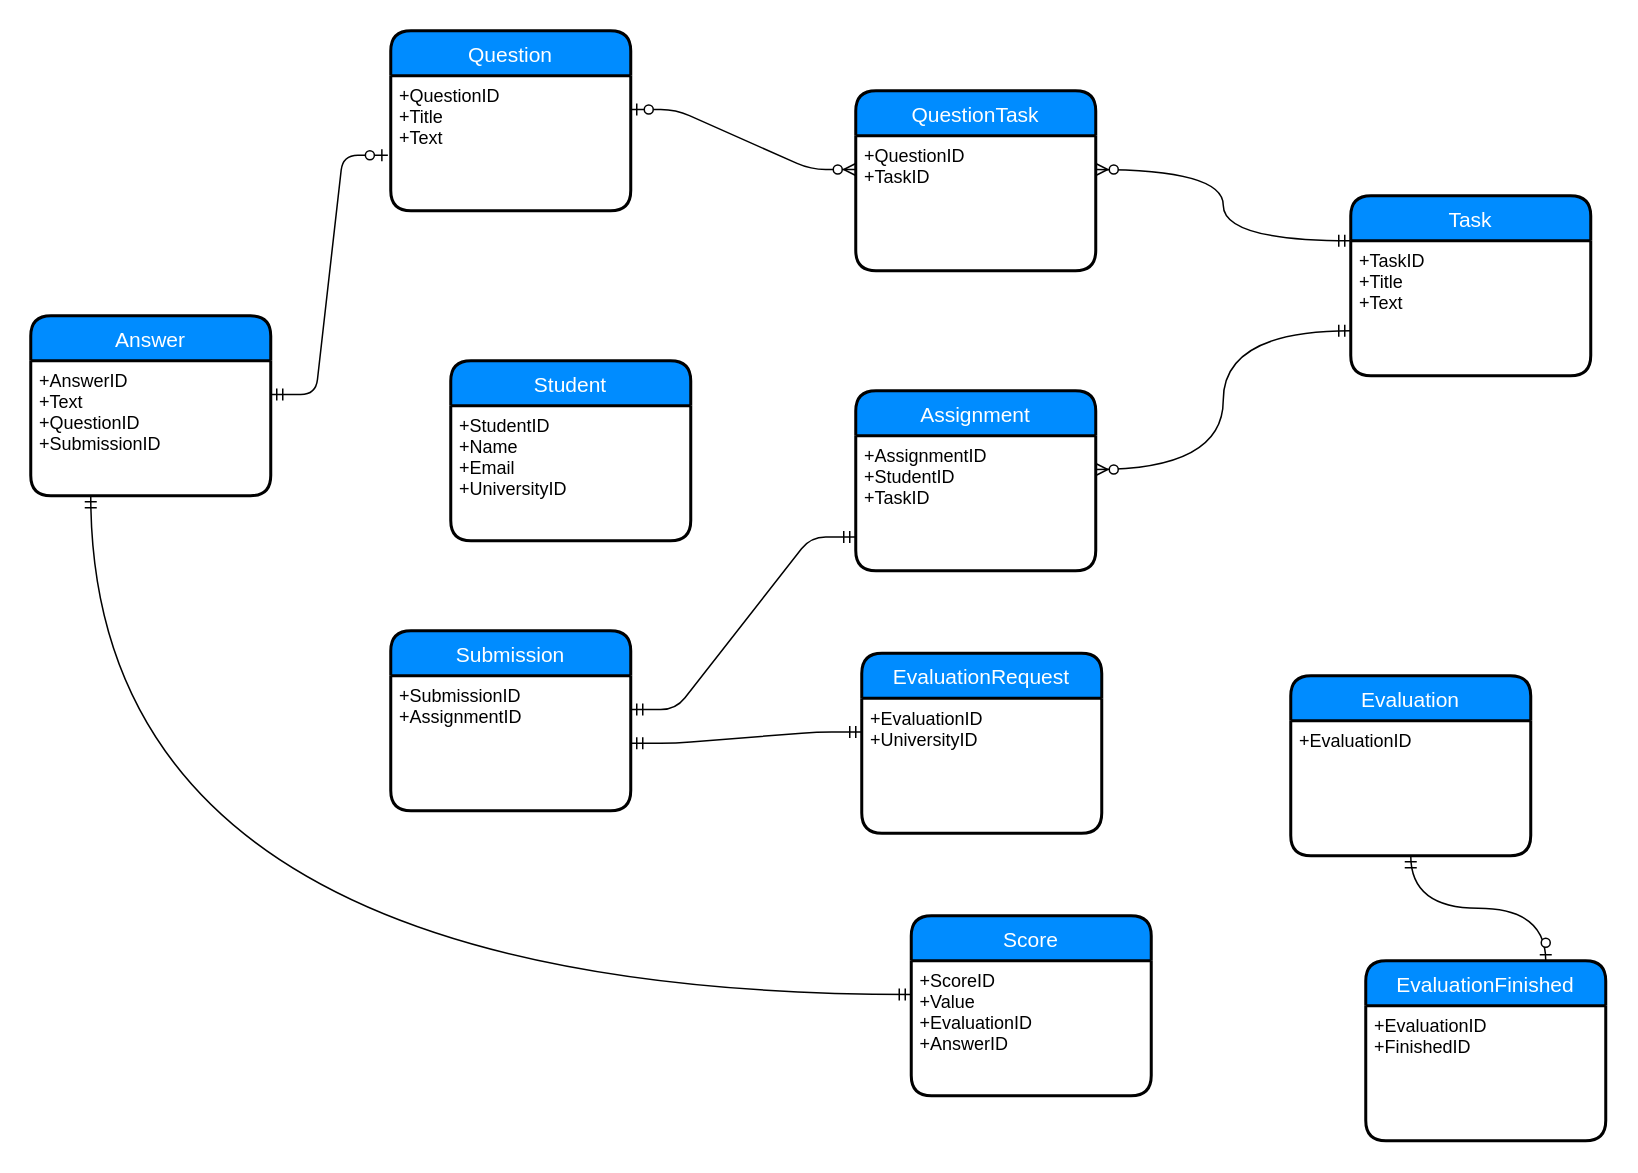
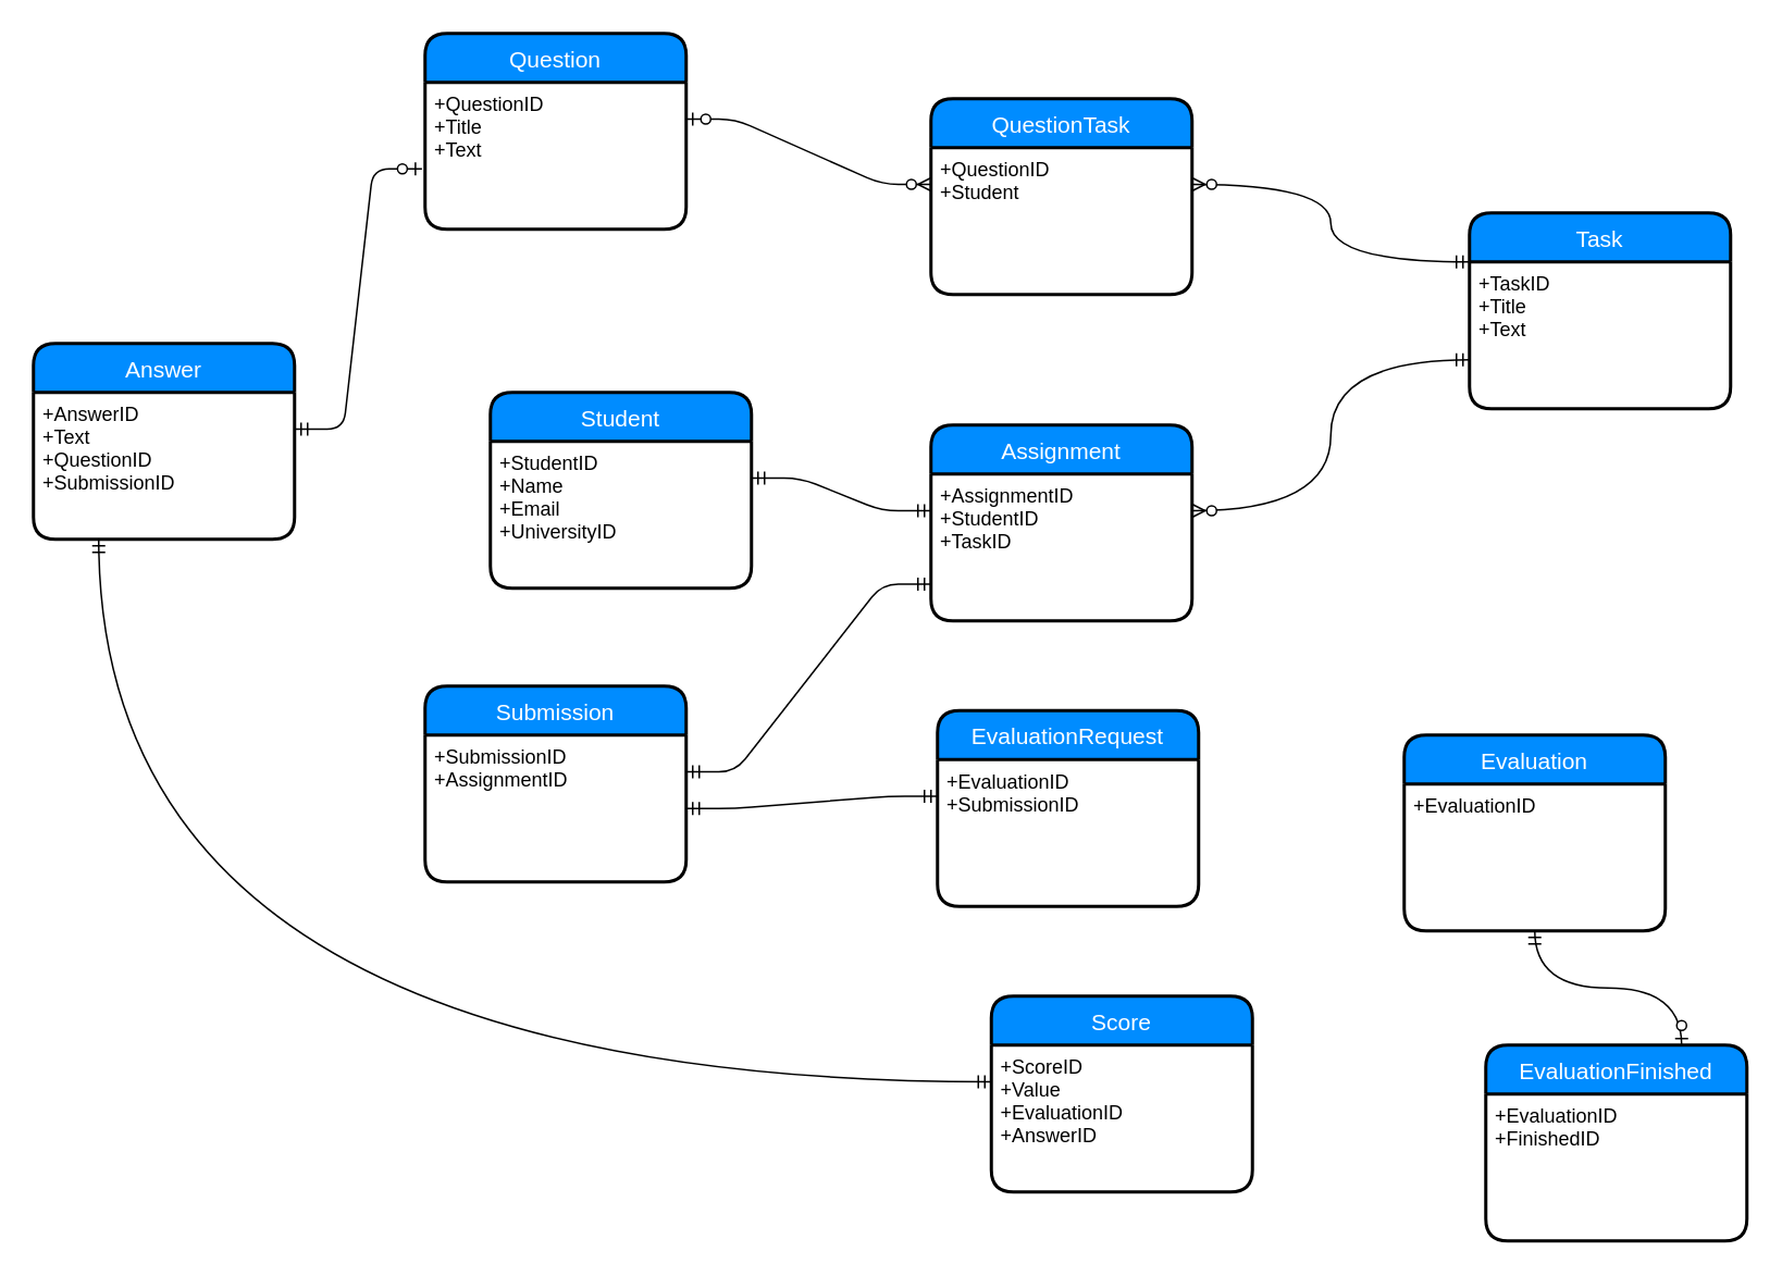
- <mxCell id="19" value="+QuestionID&#10;+TaskID" style="align=left;strokeColor=none;fillColor=none;spacingLeft=4;fontSize=12;verticalAlign=top;resizable=0;rotatable=0;part=1;" vertex="1" parent="18"><mxGeometry y="30" width="160" height="90" as="geometry" /></mxCell>
+ <mxCell id="19" value="+QuestionID&#10;+Student" style="align=left;strokeColor=none;fillColor=none;spacingLeft=4;fontSize=12;verticalAlign=top;resizable=0;rotatable=0;part=1;" vertex="1" parent="18"><mxGeometry y="30" width="160" height="90" as="geometry" /></mxCell>
+ <mxCell id="2" value="" style="edgeStyle=entityRelationEdgeStyle;fontSize=12;html=1;endArrow=ERmandOne;startArrow=ERmandOne;entryX=0;entryY=0.25;entryDx=0;entryDy=0;exitX=1;exitY=0.25;exitDx=0;exitDy=0;" edge="1" parent="1" source="27" target="24"><mxGeometry width="100" height="100" relative="1" as="geometry"><mxPoint x="460" y="278" as="sourcePoint" /><mxPoint x="570" y="310" as="targetPoint" /></mxGeometry></mxCell>
- <mxCell id="33" value="+EvaluationID&#10;+UniversityID" style="align=left;strokeColor=none;fillColor=none;spacingLeft=4;fontSize=12;verticalAlign=top;resizable=0;rotatable=0;part=1;" vertex="1" parent="32"><mxGeometry y="30" width="160" height="90" as="geometry" /></mxCell>
+ <mxCell id="33" value="+EvaluationID&#10;+SubmissionID" style="align=left;strokeColor=none;fillColor=none;spacingLeft=4;fontSize=12;verticalAlign=top;resizable=0;rotatable=0;part=1;" vertex="1" parent="32"><mxGeometry y="30" width="160" height="90" as="geometry" /></mxCell>
